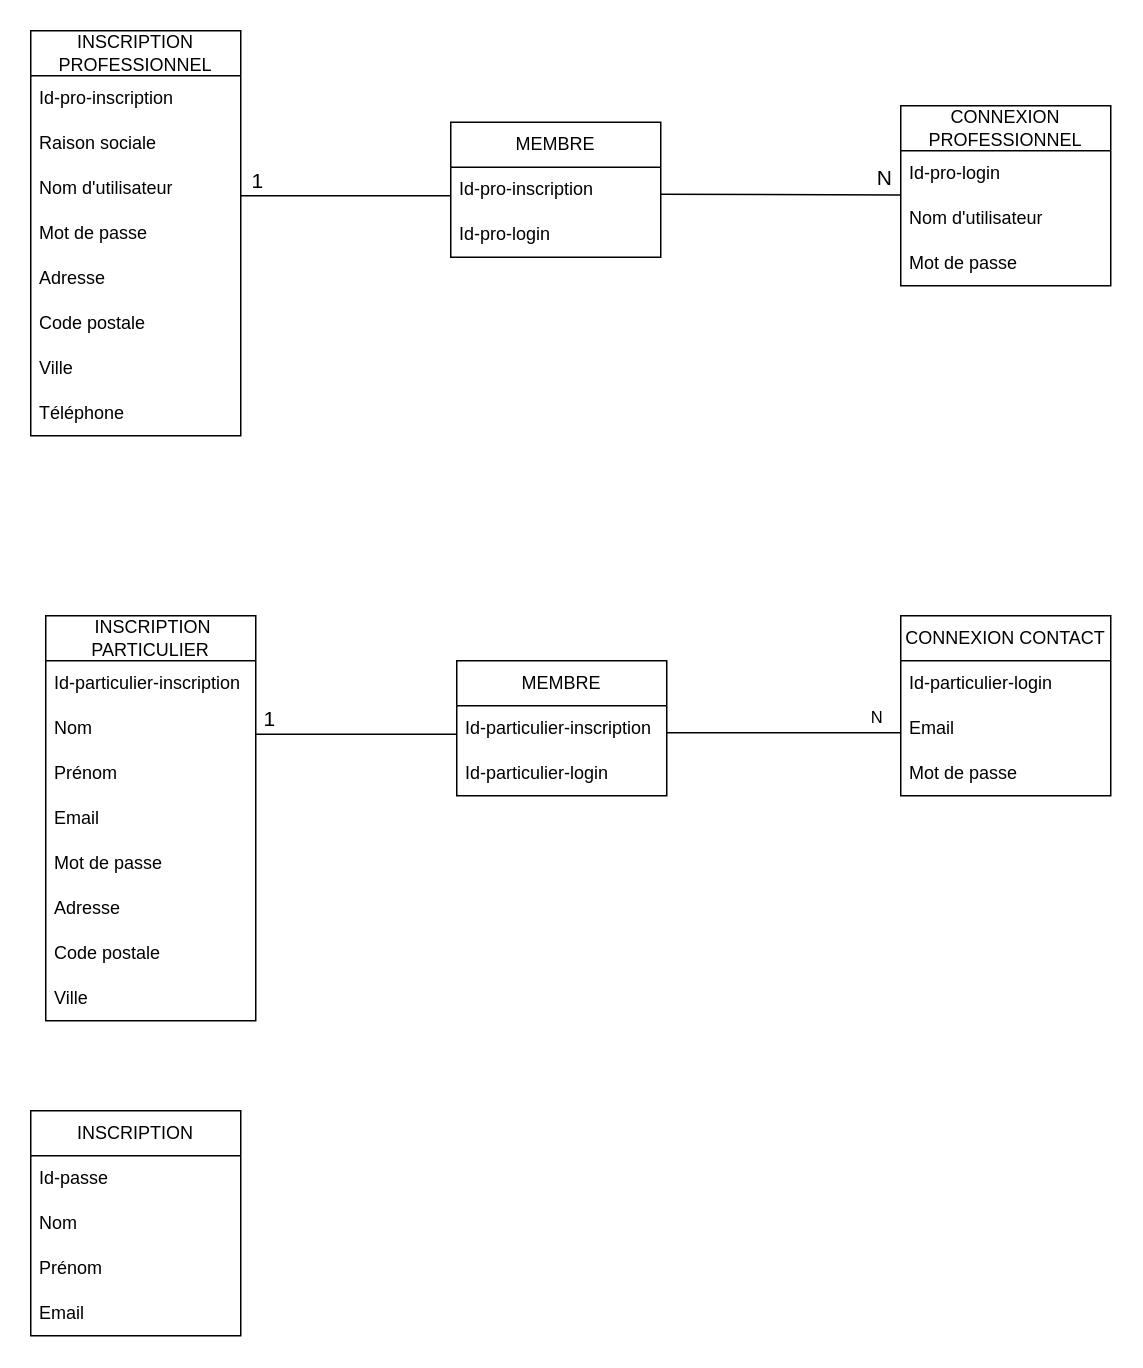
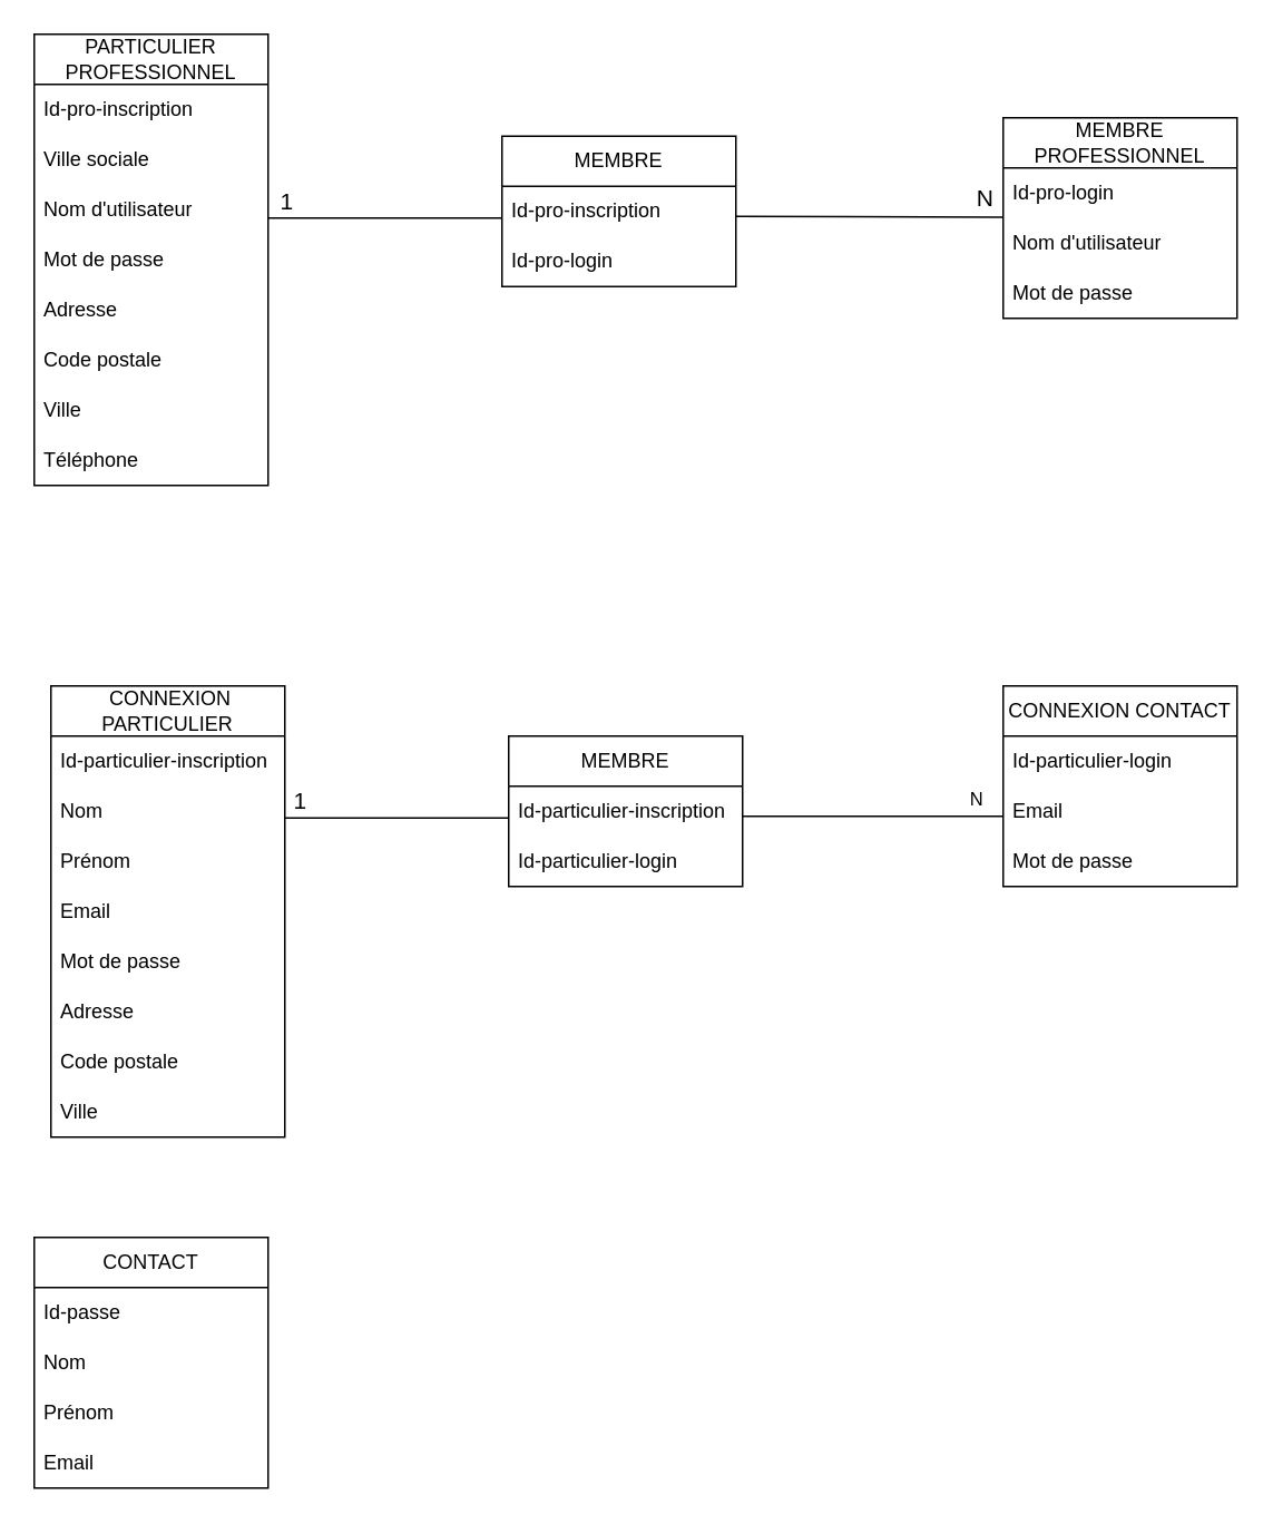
- <mxCell id="2" value="INSCRIPTION PROFESSIONNEL" style="swimlane;fontStyle=0;childLayout=stackLayout;horizontal=1;startSize=30;horizontalStack=0;resizeParent=1;resizeParentMax=0;resizeLast=0;collapsible=1;marginBottom=0;whiteSpace=wrap;html=1;" vertex="1" parent="1"><mxGeometry x="20" y="20" width="140" height="270" as="geometry" /></mxCell>
+ <mxCell id="2" value="PARTICULIER PROFESSIONNEL" style="swimlane;fontStyle=0;childLayout=stackLayout;horizontal=1;startSize=30;horizontalStack=0;resizeParent=1;resizeParentMax=0;resizeLast=0;collapsible=1;marginBottom=0;whiteSpace=wrap;html=1;" vertex="1" parent="1"><mxGeometry x="20" y="20" width="140" height="270" as="geometry" /></mxCell>
- <mxCell id="25" value="CONNEXION PROFESSIONNEL" style="swimlane;fontStyle=0;childLayout=stackLayout;horizontal=1;startSize=30;horizontalStack=0;resizeParent=1;resizeParentMax=0;resizeLast=0;collapsible=1;marginBottom=0;whiteSpace=wrap;html=1;" vertex="1" parent="1"><mxGeometry x="600" y="70" width="140" height="120" as="geometry" /></mxCell>
+ <mxCell id="25" value="MEMBRE PROFESSIONNEL" style="swimlane;fontStyle=0;childLayout=stackLayout;horizontal=1;startSize=30;horizontalStack=0;resizeParent=1;resizeParentMax=0;resizeLast=0;collapsible=1;marginBottom=0;whiteSpace=wrap;html=1;" vertex="1" parent="1"><mxGeometry x="600" y="70" width="140" height="120" as="geometry" /></mxCell>
- <mxCell id="4" value="Raison sociale" style="text;strokeColor=none;fillColor=none;align=left;verticalAlign=middle;spacingLeft=4;spacingRight=4;overflow=hidden;points=[[0,0.5],[1,0.5]];portConstraint=eastwest;rotatable=0;whiteSpace=wrap;html=1;" vertex="1" parent="2"><mxGeometry y="60" width="140" height="30" as="geometry" /></mxCell>
+ <mxCell id="4" value="Ville sociale" style="text;strokeColor=none;fillColor=none;align=left;verticalAlign=middle;spacingLeft=4;spacingRight=4;overflow=hidden;points=[[0,0.5],[1,0.5]];portConstraint=eastwest;rotatable=0;whiteSpace=wrap;html=1;" vertex="1" parent="2"><mxGeometry y="60" width="140" height="30" as="geometry" /></mxCell>
- <mxCell id="11" value="&amp;nbsp;INSCRIPTION PARTICULIER" style="swimlane;fontStyle=0;childLayout=stackLayout;horizontal=1;startSize=30;horizontalStack=0;resizeParent=1;resizeParentMax=0;resizeLast=0;collapsible=1;marginBottom=0;whiteSpace=wrap;html=1;" vertex="1" parent="1"><mxGeometry x="30" y="410" width="140" height="270" as="geometry" /></mxCell>
+ <mxCell id="11" value="&amp;nbsp;CONNEXION PARTICULIER" style="swimlane;fontStyle=0;childLayout=stackLayout;horizontal=1;startSize=30;horizontalStack=0;resizeParent=1;resizeParentMax=0;resizeLast=0;collapsible=1;marginBottom=0;whiteSpace=wrap;html=1;" vertex="1" parent="1"><mxGeometry x="30" y="410" width="140" height="270" as="geometry" /></mxCell>
- <mxCell id="20" value="INSCRIPTION" style="swimlane;fontStyle=0;childLayout=stackLayout;horizontal=1;startSize=30;horizontalStack=0;resizeParent=1;resizeParentMax=0;resizeLast=0;collapsible=1;marginBottom=0;whiteSpace=wrap;html=1;" vertex="1" parent="1"><mxGeometry x="20" y="740" width="140" height="150" as="geometry" /></mxCell>
+ <mxCell id="20" value="CONTACT" style="swimlane;fontStyle=0;childLayout=stackLayout;horizontal=1;startSize=30;horizontalStack=0;resizeParent=1;resizeParentMax=0;resizeLast=0;collapsible=1;marginBottom=0;whiteSpace=wrap;html=1;" vertex="1" parent="1"><mxGeometry x="20" y="740" width="140" height="150" as="geometry" /></mxCell>
